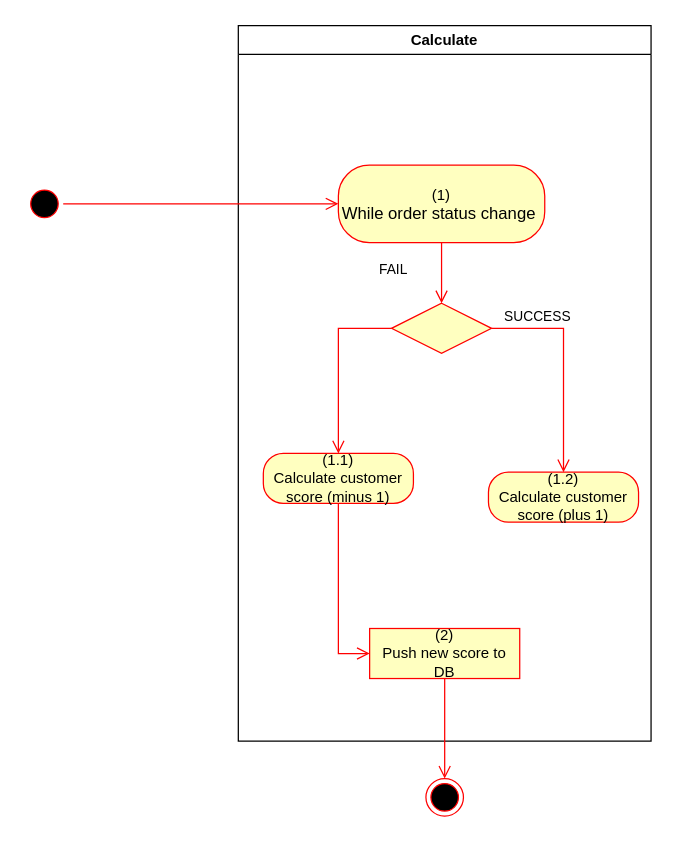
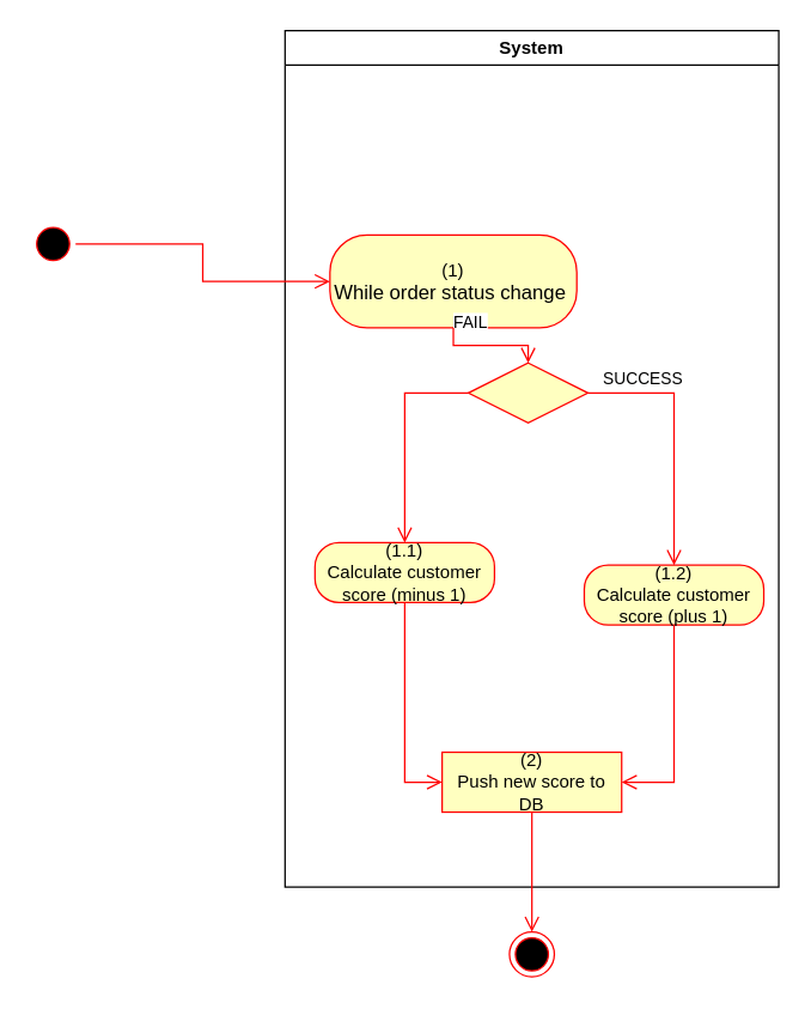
- <mxCell id="2" value="Calculate" style="swimlane;whiteSpace=wrap;startSize=23;" parent="1" vertex="1"><mxGeometry x="190" y="20" width="330" height="572" as="geometry" /></mxCell>
+ <mxCell id="2" value="System" style="swimlane;whiteSpace=wrap;startSize=23;" parent="1" vertex="1"><mxGeometry x="190" y="20" width="330" height="572" as="geometry" /></mxCell>
- <mxCell id="3" value="(1)&lt;br&gt;&lt;span lang=&quot;EN-GB&quot; style=&quot;font-size: 10pt ; line-height: 107% ; font-family: &amp;#34;arial&amp;#34; , sans-serif&quot;&gt;While order status change&amp;nbsp;&lt;br&gt;&lt;/span&gt;" style="rounded=1;whiteSpace=wrap;html=1;arcSize=40;fontColor=#000000;fillColor=#ffffc0;strokeColor=#ff0000;" parent="2" vertex="1"><mxGeometry x="80" y="111.5" width="165" height="62" as="geometry" /></mxCell>
+ <mxCell id="3" value="(1)&lt;br&gt;&lt;span lang=&quot;EN-GB&quot; style=&quot;font-size: 10pt ; line-height: 107% ; font-family: &amp;#34;arial&amp;#34; , sans-serif&quot;&gt;While order status change&amp;nbsp;&lt;br&gt;&lt;/span&gt;" style="rounded=1;whiteSpace=wrap;html=1;arcSize=40;fontColor=#000000;fillColor=#ffffc0;strokeColor=#ff0000;" parent="2" vertex="1"><mxGeometry x="30" y="136.5" width="165" height="62" as="geometry" /></mxCell>
+ <mxCell id="11" value="" style="edgeStyle=orthogonalEdgeStyle;html=1;verticalAlign=bottom;endArrow=open;endSize=8;strokeColor=#ff0000;rounded=0;entryX=1;entryY=0.5;entryDx=0;entryDy=0;" parent="2" source="4" target="10" edge="1"><mxGeometry relative="1" as="geometry"><mxPoint x="260" y="442" as="targetPoint" /><Array as="points"><mxPoint x="260" y="502" /></Array></mxGeometry></mxCell>
